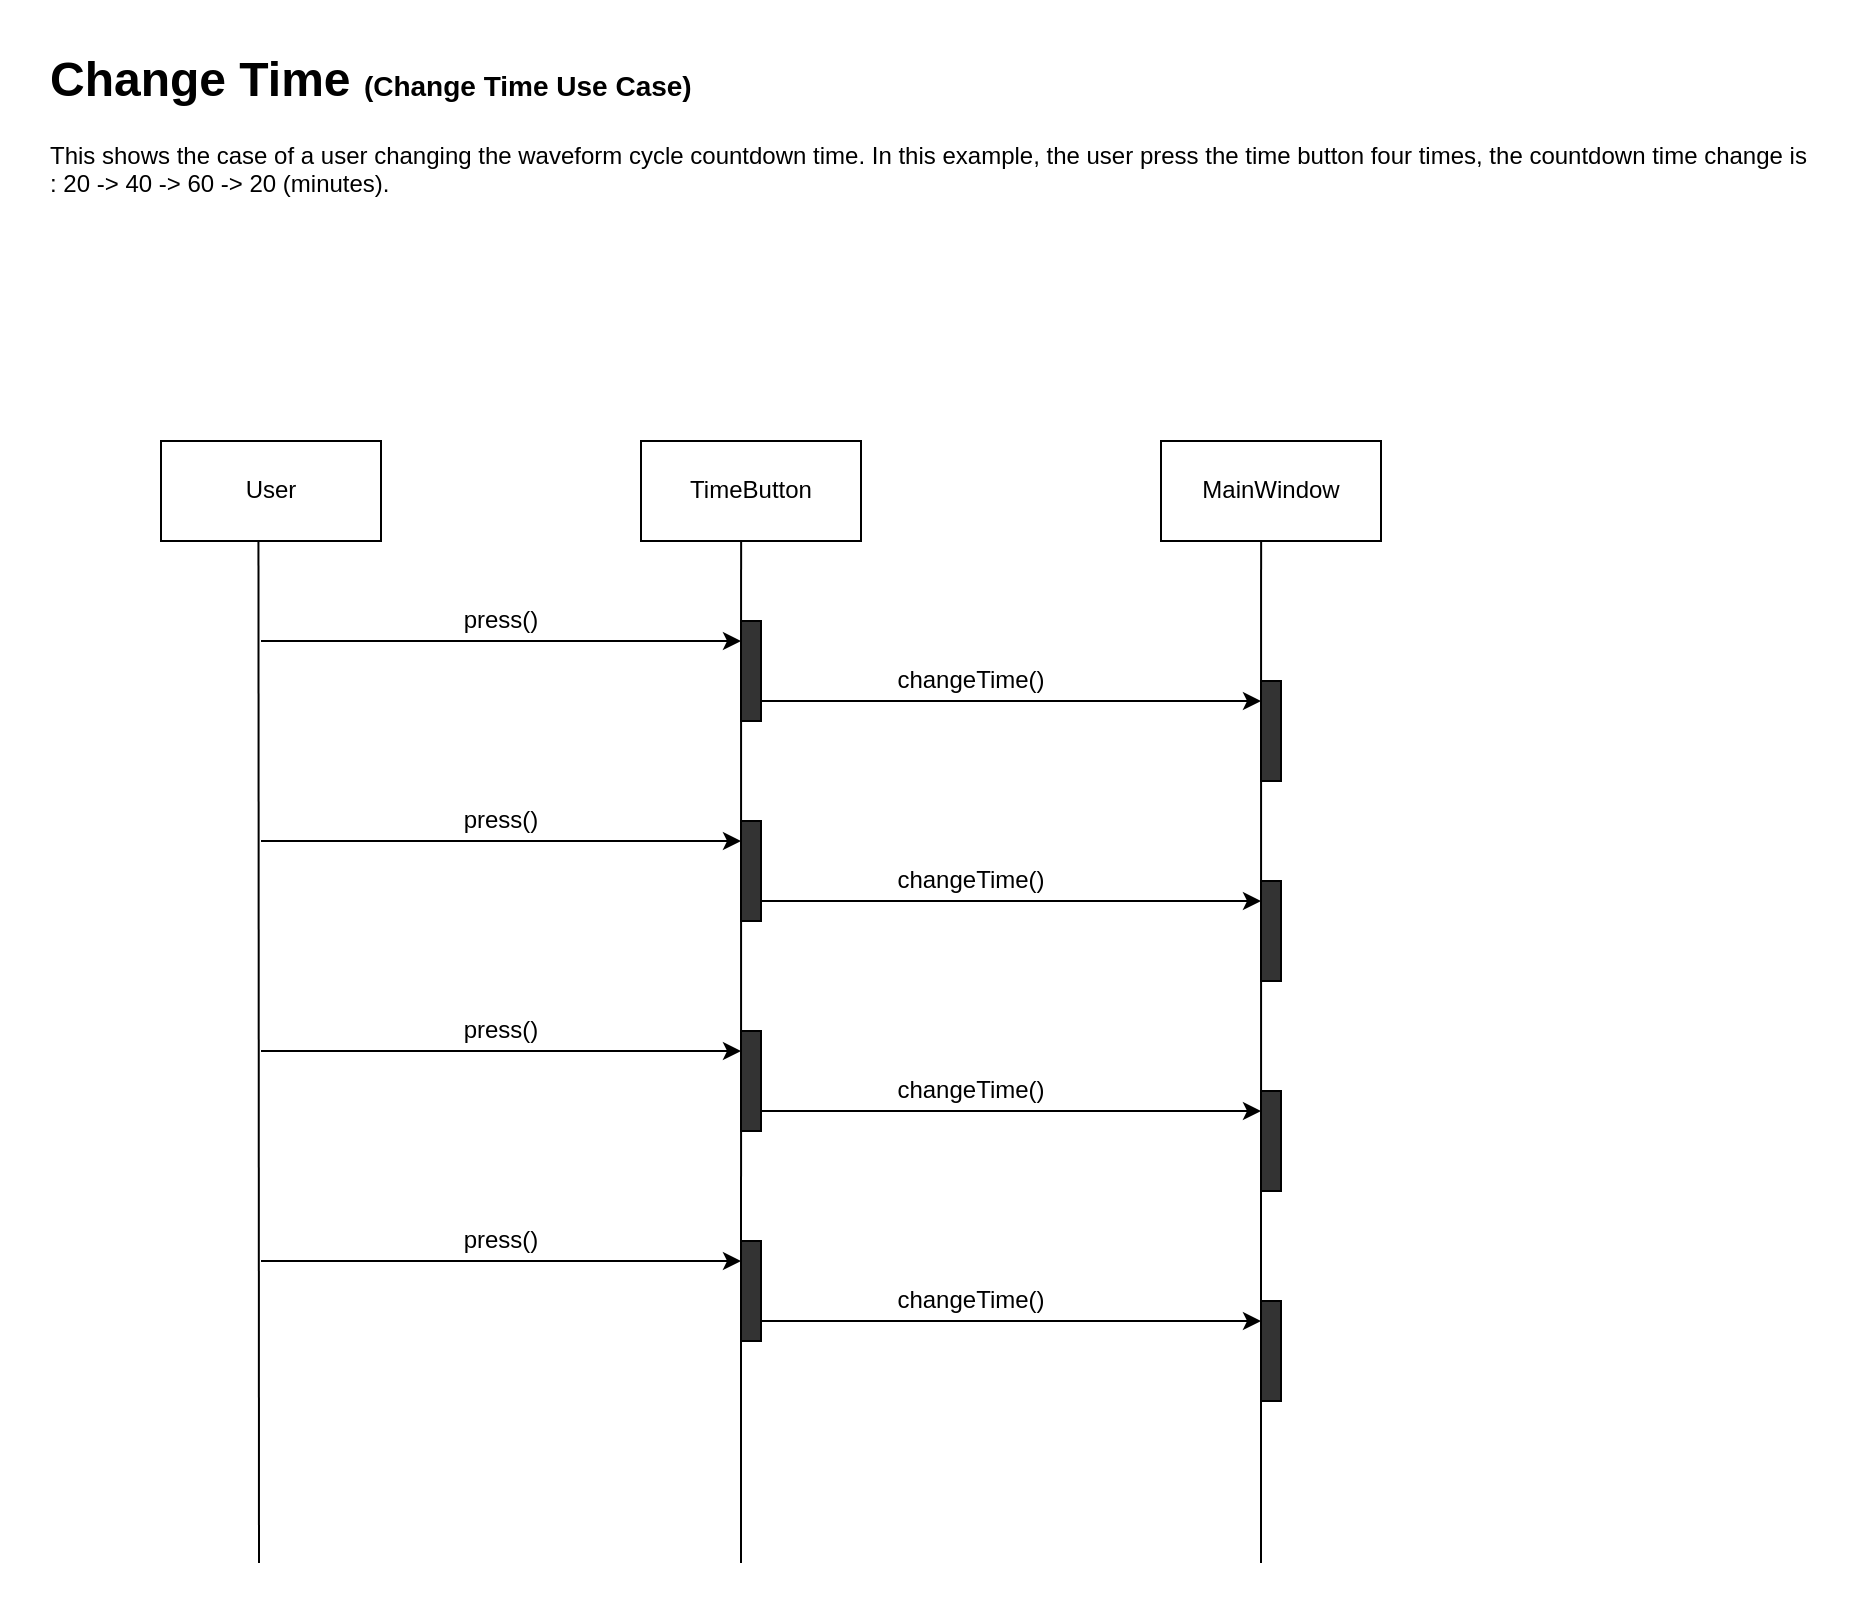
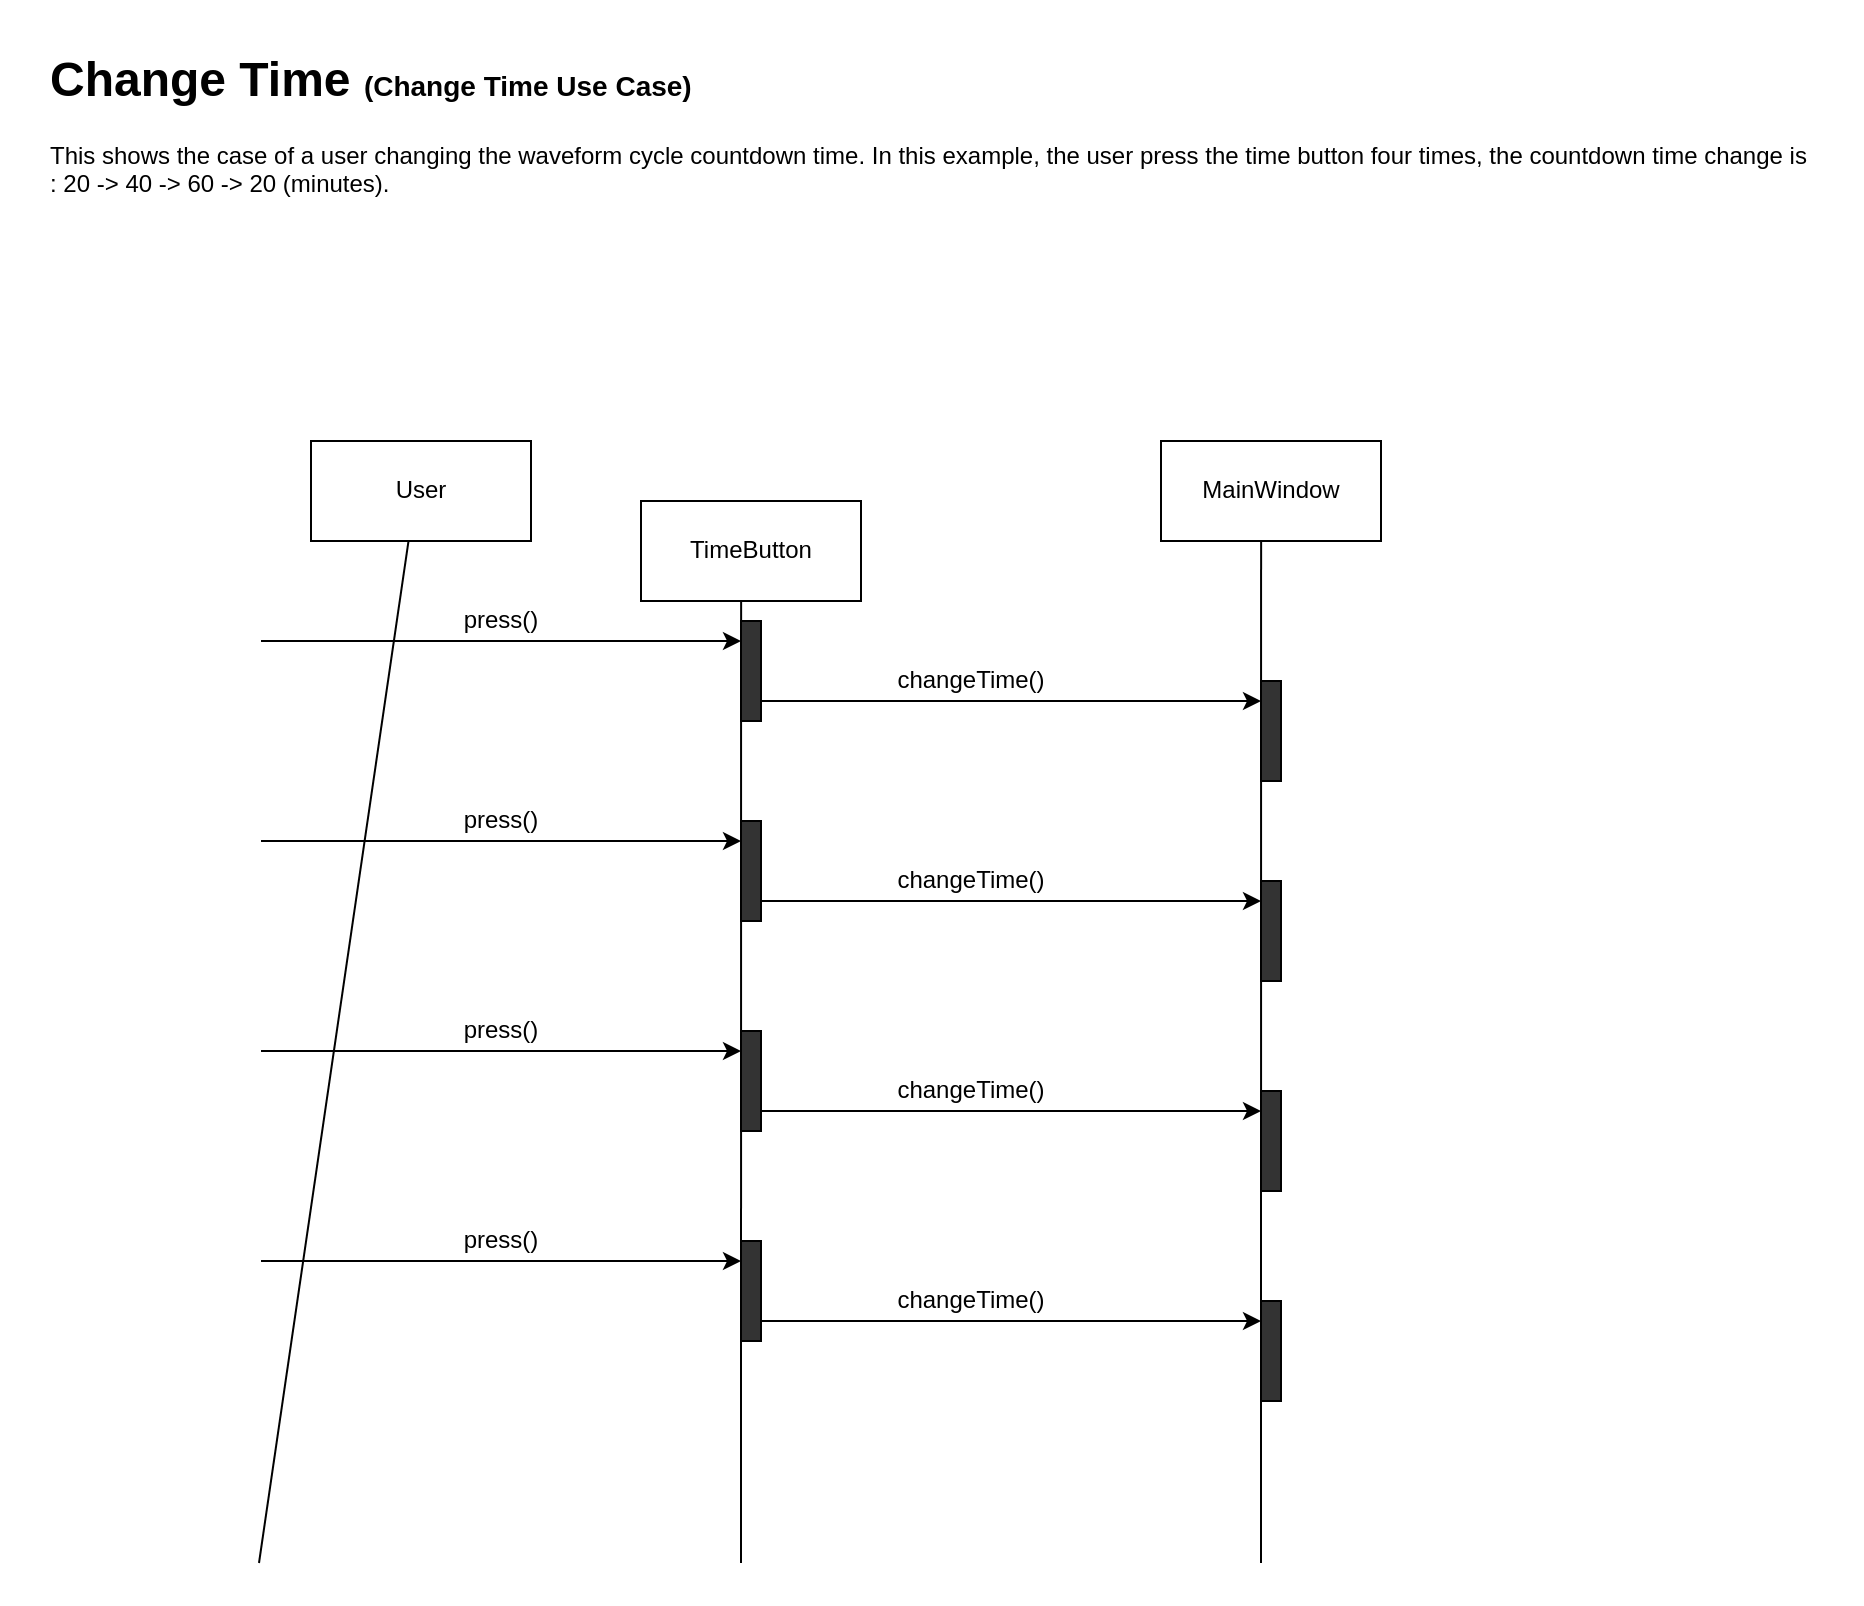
- <mxCell id="2" value="User" style="html=1;" vertex="1" parent="1"><mxGeometry x="80" y="220" width="110" height="50" as="geometry" /></mxCell>
+ <mxCell id="2" value="User" style="html=1;" vertex="1" parent="1"><mxGeometry x="155" y="220" width="110" height="50" as="geometry" /></mxCell>
- <mxCell id="3" value="TimeButton" style="html=1;" vertex="1" parent="1"><mxGeometry x="320" y="220" width="110" height="50" as="geometry" /></mxCell>
+ <mxCell id="3" value="TimeButton" style="html=1;" vertex="1" parent="1"><mxGeometry x="320" y="250" width="110" height="50" as="geometry" /></mxCell>
